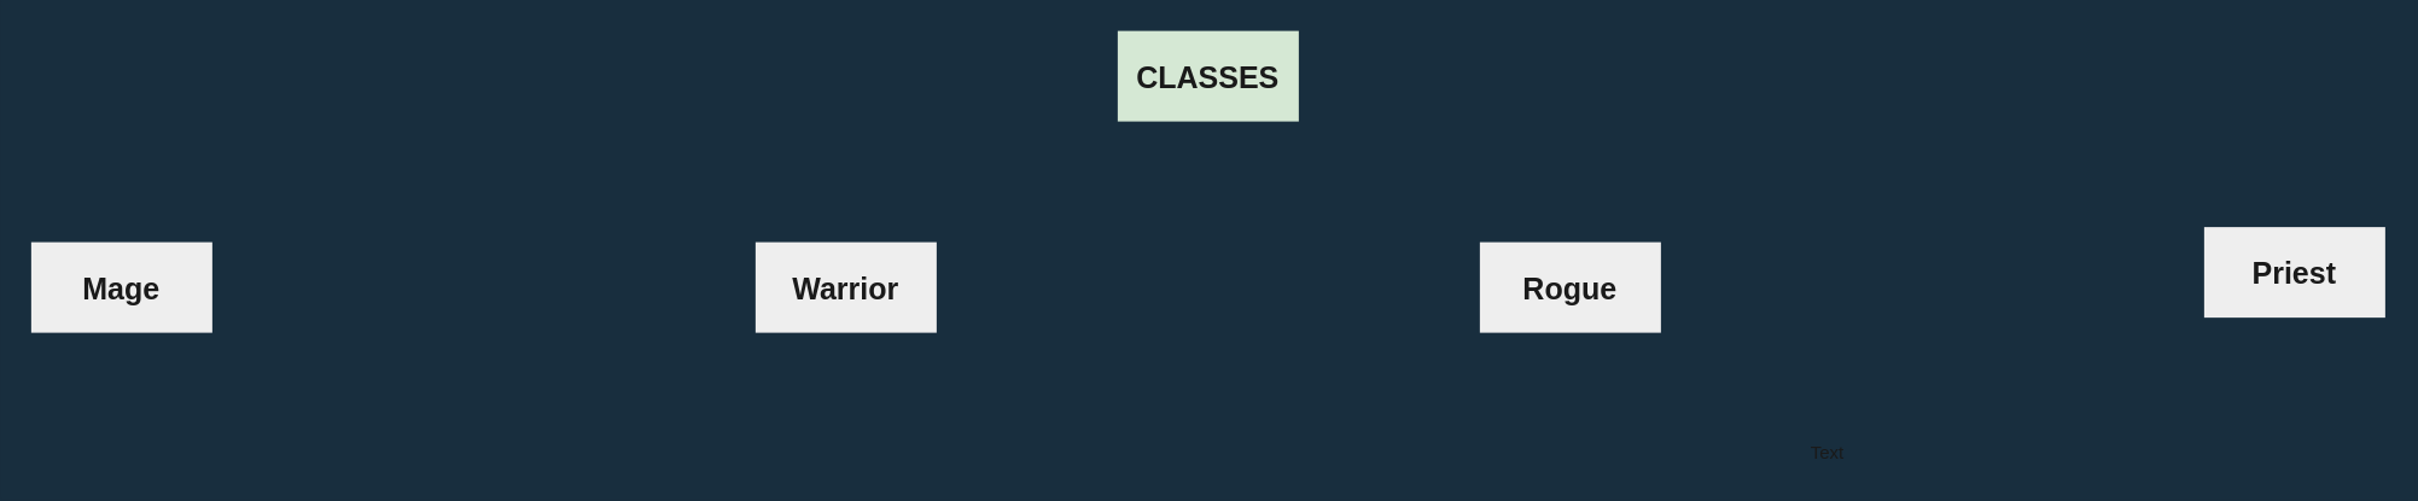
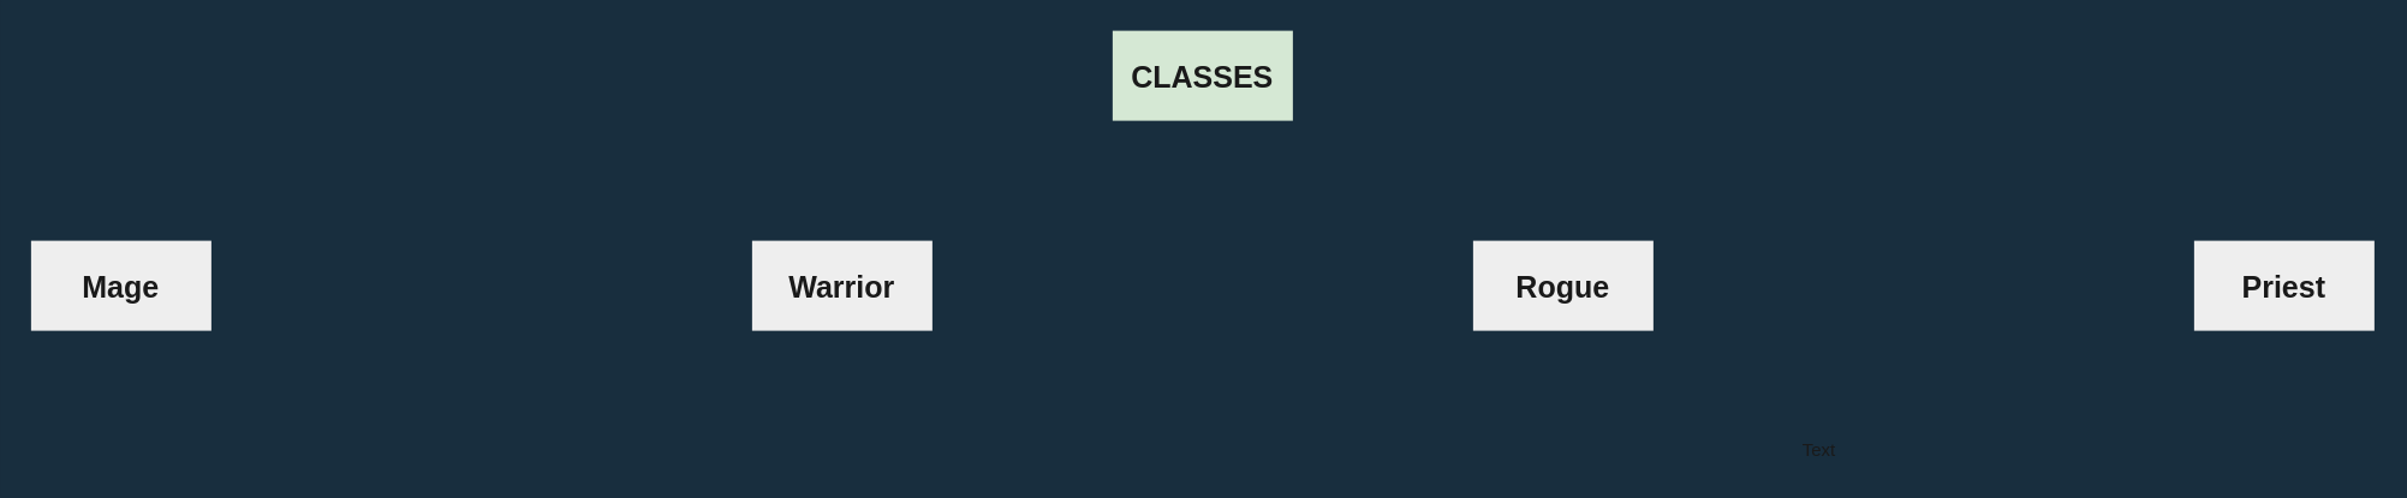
- <mxCell id="5" value="Priest" style="whiteSpace=wrap;html=1;fontSize=20;strokeColor=none;rounded=0;fontStyle=1;fillColor=#EEEEEE;fontColor=#1A1A1A;" vertex="1" parent="1"><mxGeometry x="1460" y="150" width="120" height="60" as="geometry" /></mxCell>
+ <mxCell id="5" value="Priest" style="whiteSpace=wrap;html=1;fontSize=20;strokeColor=none;rounded=0;fontStyle=1;fillColor=#EEEEEE;fontColor=#1A1A1A;" vertex="1" parent="1"><mxGeometry x="1460" y="160" width="120" height="60" as="geometry" /></mxCell>
